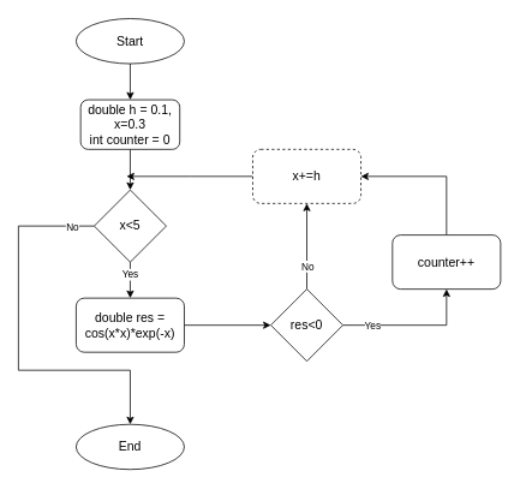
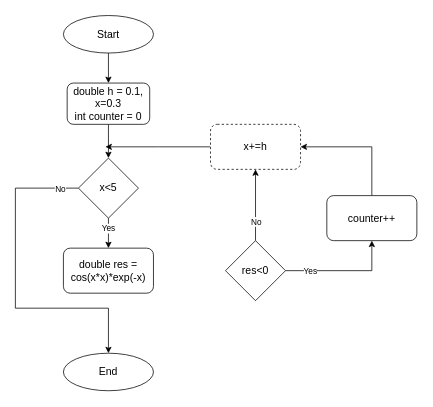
- <mxCell id="12" style="edgeStyle=orthogonalEdgeStyle;rounded=0;orthogonalLoop=1;jettySize=auto;html=1;exitX=1;exitY=0.5;exitDx=0;exitDy=0;entryX=0;entryY=0.5;entryDx=0;entryDy=0;" edge="1" parent="1" source="13" target="18"><mxGeometry relative="1" as="geometry" /></mxCell>
